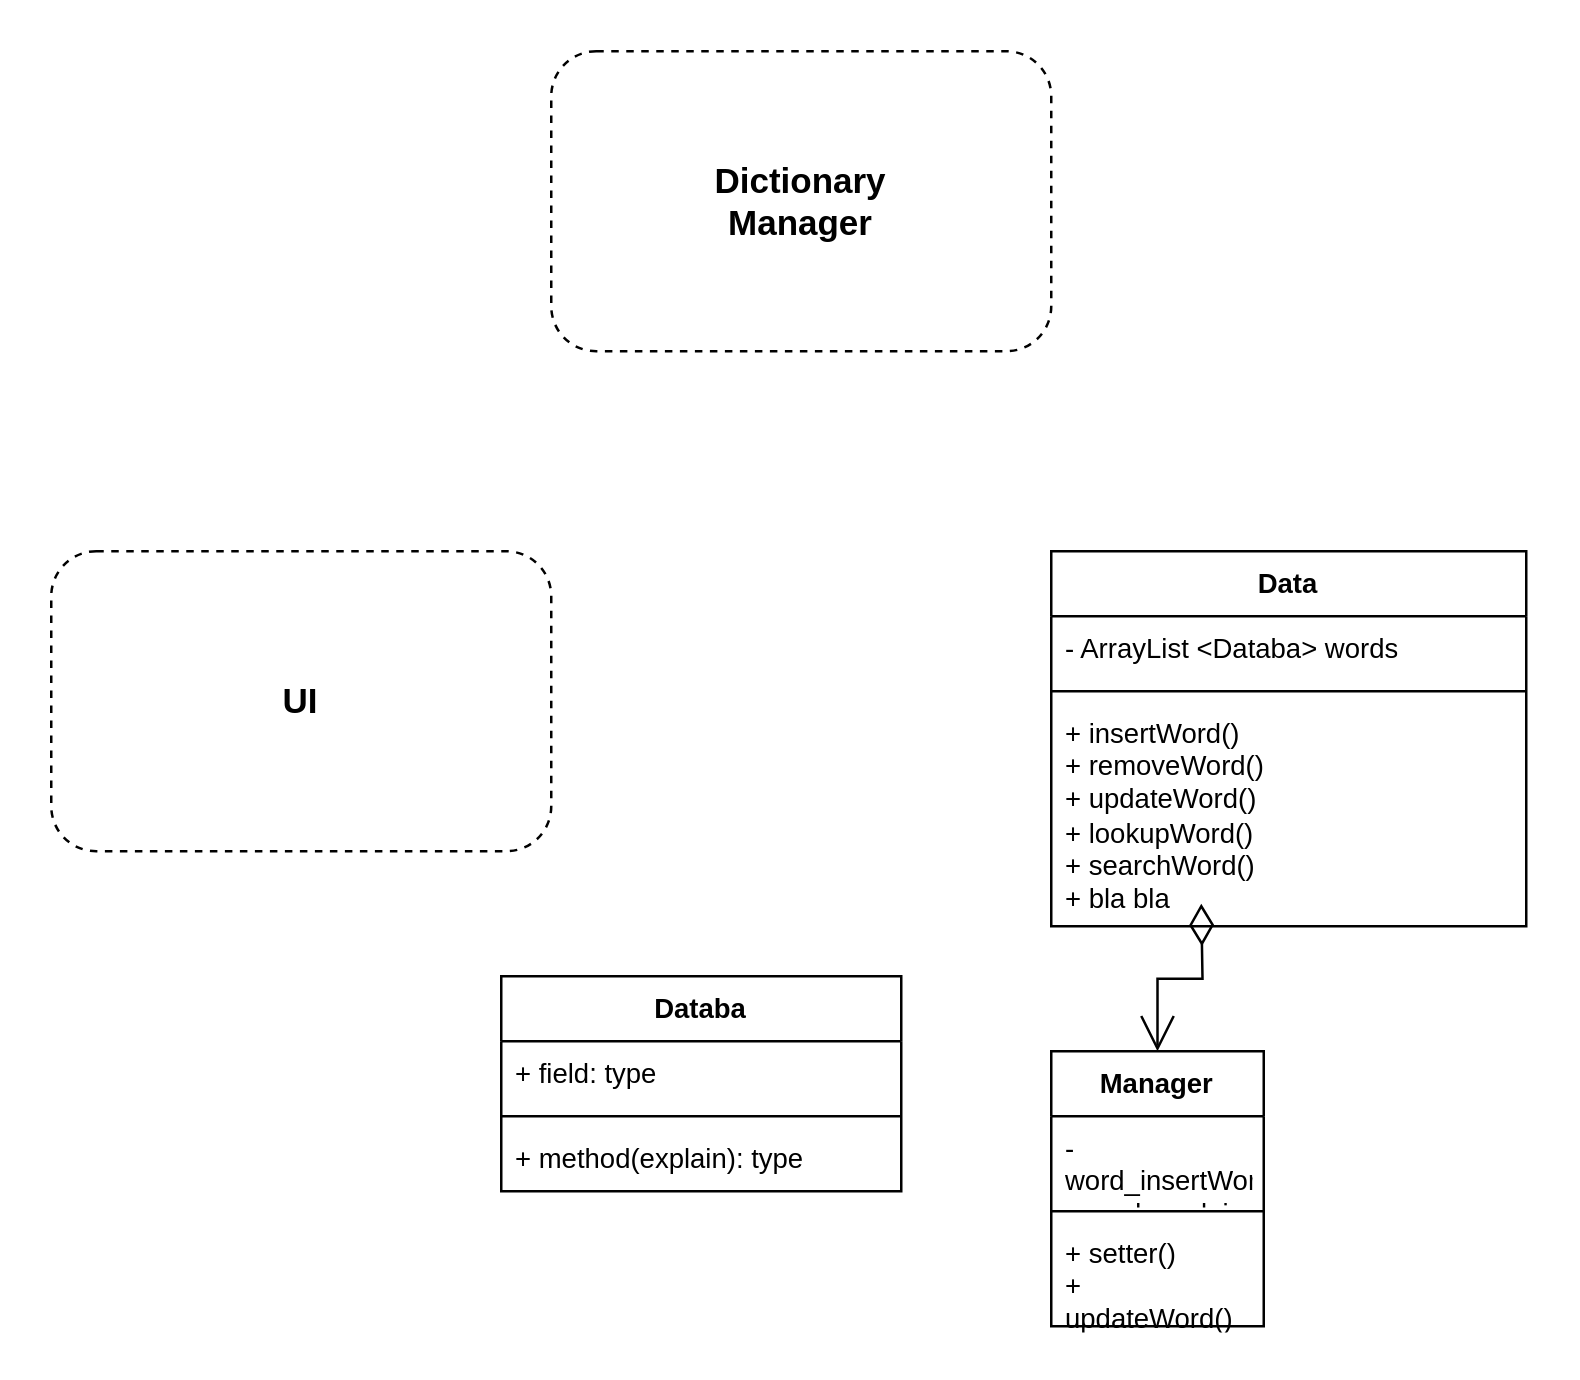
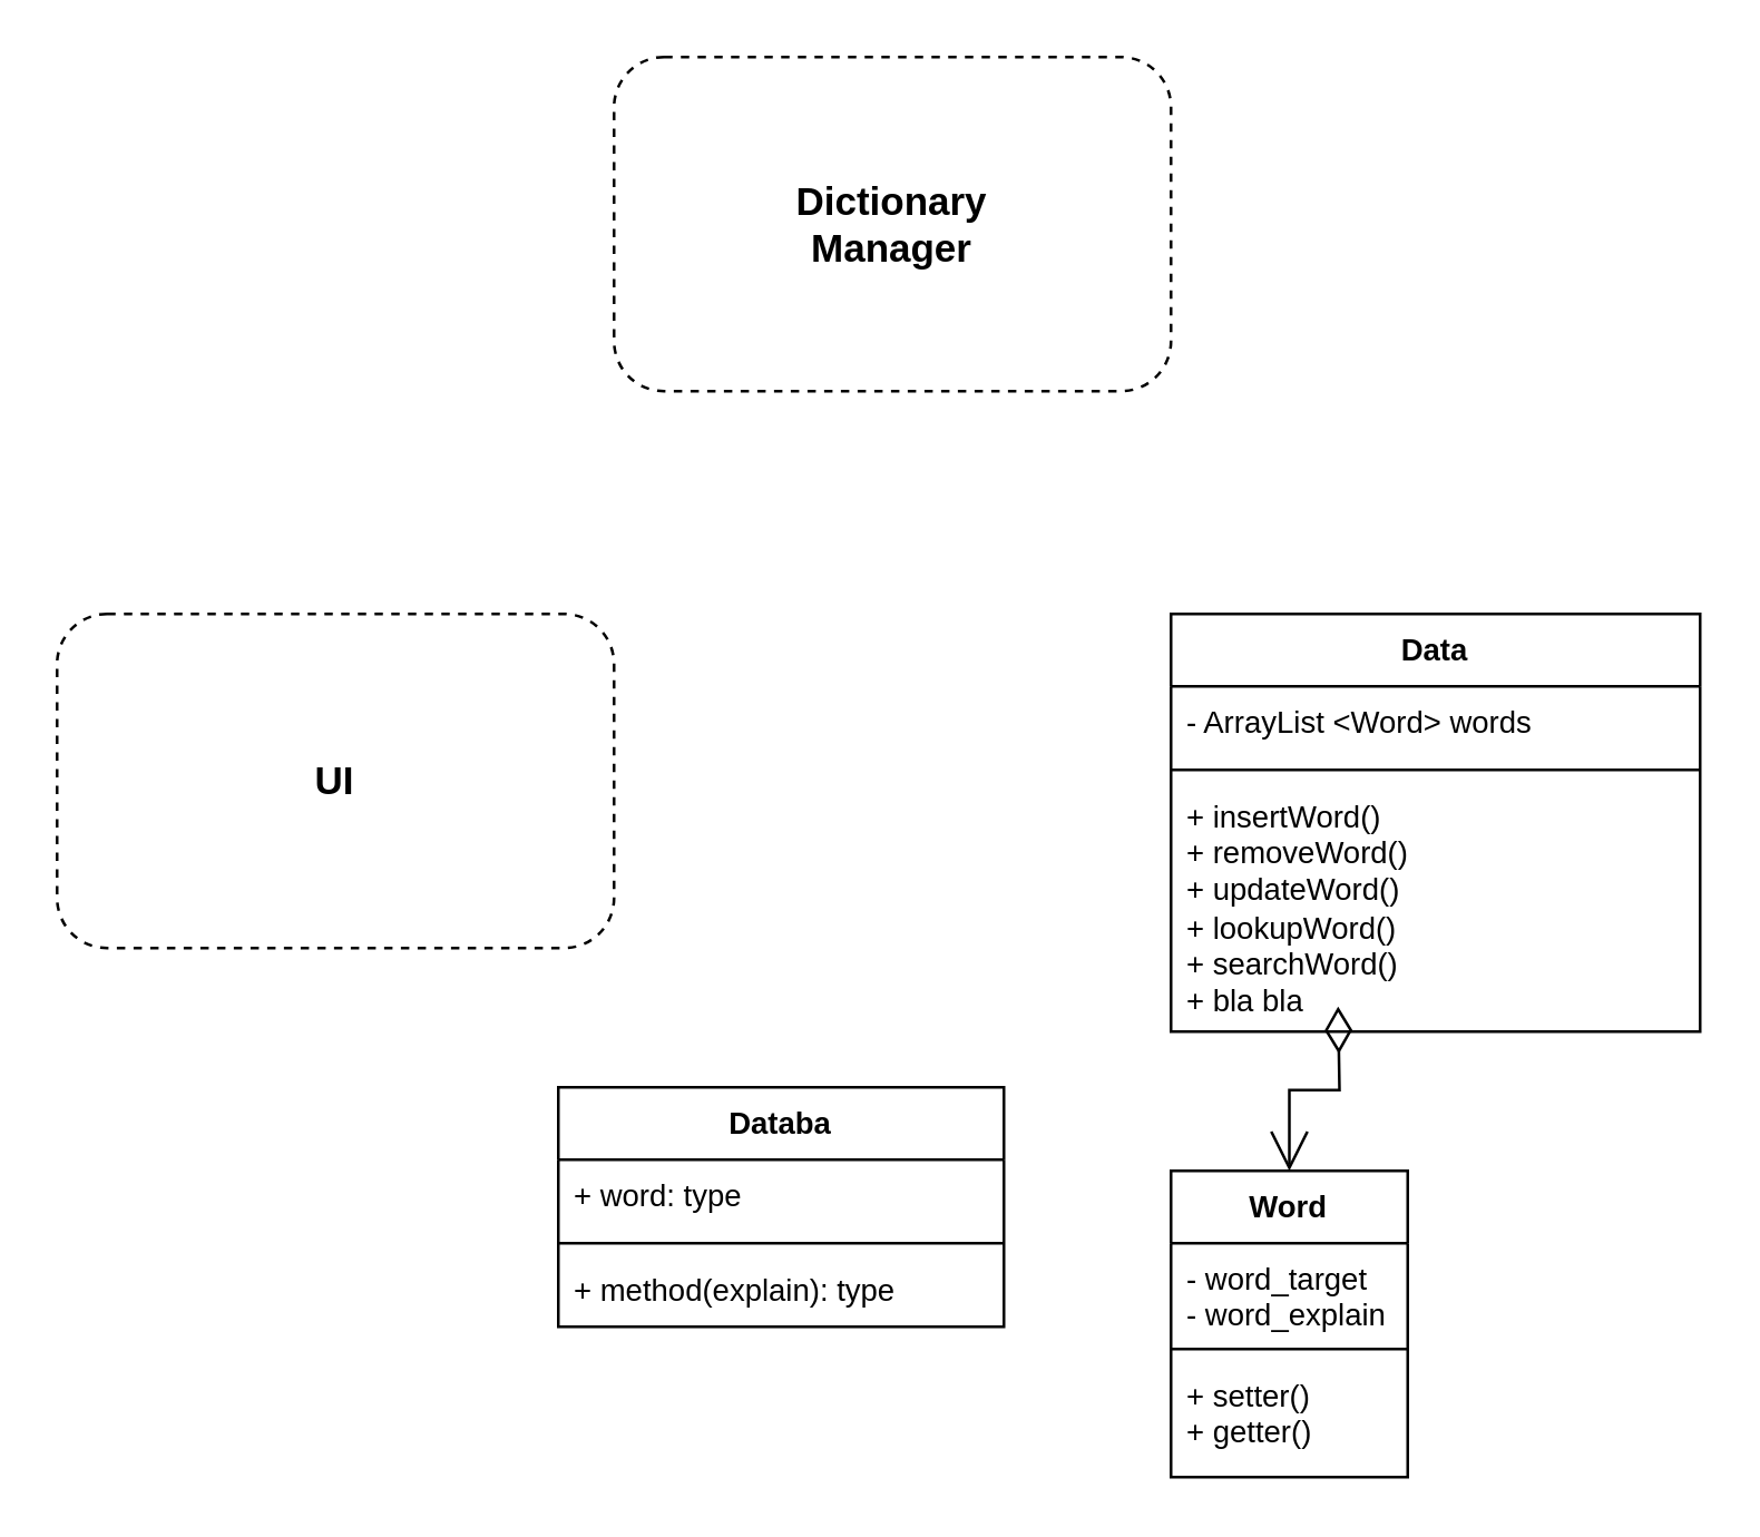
- <mxCell id="5" value="- ArrayList &amp;lt;Databa&amp;gt; words" style="text;strokeColor=none;fillColor=none;align=left;verticalAlign=top;spacingLeft=4;spacingRight=4;overflow=hidden;rotatable=0;points=[[0,0.5],[1,0.5]];portConstraint=eastwest;whiteSpace=wrap;html=1;fontSize=11;fontFamily=Helvetica;fontColor=default;" vertex="1" parent="4"><mxGeometry y="26" width="190" height="26" as="geometry" /></mxCell>
+ <mxCell id="5" value="- ArrayList &amp;lt;Word&amp;gt; words" style="text;strokeColor=none;fillColor=none;align=left;verticalAlign=top;spacingLeft=4;spacingRight=4;overflow=hidden;rotatable=0;points=[[0,0.5],[1,0.5]];portConstraint=eastwest;whiteSpace=wrap;html=1;fontSize=11;fontFamily=Helvetica;fontColor=default;" vertex="1" parent="4"><mxGeometry y="26" width="190" height="26" as="geometry" /></mxCell>
- <mxCell id="14" value="+ field: type" style="text;strokeColor=none;fillColor=none;align=left;verticalAlign=top;spacingLeft=4;spacingRight=4;overflow=hidden;rotatable=0;points=[[0,0.5],[1,0.5]];portConstraint=eastwest;whiteSpace=wrap;html=1;fontSize=11;fontFamily=Helvetica;fontColor=default;" vertex="1" parent="13"><mxGeometry y="26" width="160" height="26" as="geometry" /></mxCell>
+ <mxCell id="14" value="+ word: type" style="text;strokeColor=none;fillColor=none;align=left;verticalAlign=top;spacingLeft=4;spacingRight=4;overflow=hidden;rotatable=0;points=[[0,0.5],[1,0.5]];portConstraint=eastwest;whiteSpace=wrap;html=1;fontSize=11;fontFamily=Helvetica;fontColor=default;" vertex="1" parent="13"><mxGeometry y="26" width="160" height="26" as="geometry" /></mxCell>
- <mxCell id="9" value="Manager" style="swimlane;fontStyle=1;align=center;verticalAlign=top;childLayout=stackLayout;horizontal=1;startSize=26;horizontalStack=0;resizeParent=1;resizeParentMax=0;resizeLast=0;collapsible=1;marginBottom=0;whiteSpace=wrap;html=1;fontFamily=Helvetica;fontSize=11;fontColor=default;" vertex="1" parent="1"><mxGeometry x="420" y="420" width="85" height="110" as="geometry" /></mxCell>
+ <mxCell id="9" value="Word" style="swimlane;fontStyle=1;align=center;verticalAlign=top;childLayout=stackLayout;horizontal=1;startSize=26;horizontalStack=0;resizeParent=1;resizeParentMax=0;resizeLast=0;collapsible=1;marginBottom=0;whiteSpace=wrap;html=1;fontFamily=Helvetica;fontSize=11;fontColor=default;" vertex="1" parent="1"><mxGeometry x="420" y="420" width="85" height="110" as="geometry" /></mxCell>
- <mxCell id="10" value="- word_insertWord&lt;br&gt;- word_explain" style="text;strokeColor=none;fillColor=none;align=left;verticalAlign=top;spacingLeft=4;spacingRight=4;overflow=hidden;rotatable=0;points=[[0,0.5],[1,0.5]];portConstraint=eastwest;whiteSpace=wrap;html=1;fontSize=11;fontFamily=Helvetica;fontColor=default;" vertex="1" parent="9"><mxGeometry y="26" width="85" height="34" as="geometry" /></mxCell>
+ <mxCell id="10" value="- word_target&lt;br&gt;- word_explain" style="text;strokeColor=none;fillColor=none;align=left;verticalAlign=top;spacingLeft=4;spacingRight=4;overflow=hidden;rotatable=0;points=[[0,0.5],[1,0.5]];portConstraint=eastwest;whiteSpace=wrap;html=1;fontSize=11;fontFamily=Helvetica;fontColor=default;" vertex="1" parent="9"><mxGeometry y="26" width="85" height="34" as="geometry" /></mxCell>
- <mxCell id="12" value="+ setter()&lt;br&gt;+ updateWord()" style="text;strokeColor=none;fillColor=none;align=left;verticalAlign=top;spacingLeft=4;spacingRight=4;overflow=hidden;rotatable=0;points=[[0,0.5],[1,0.5]];portConstraint=eastwest;whiteSpace=wrap;html=1;fontSize=11;fontFamily=Helvetica;fontColor=default;" vertex="1" parent="9"><mxGeometry y="68" width="85" height="42" as="geometry" /></mxCell>
+ <mxCell id="12" value="+ setter()&lt;br&gt;+ getter()" style="text;strokeColor=none;fillColor=none;align=left;verticalAlign=top;spacingLeft=4;spacingRight=4;overflow=hidden;rotatable=0;points=[[0,0.5],[1,0.5]];portConstraint=eastwest;whiteSpace=wrap;html=1;fontSize=11;fontFamily=Helvetica;fontColor=default;" vertex="1" parent="9"><mxGeometry y="68" width="85" height="42" as="geometry" /></mxCell>
